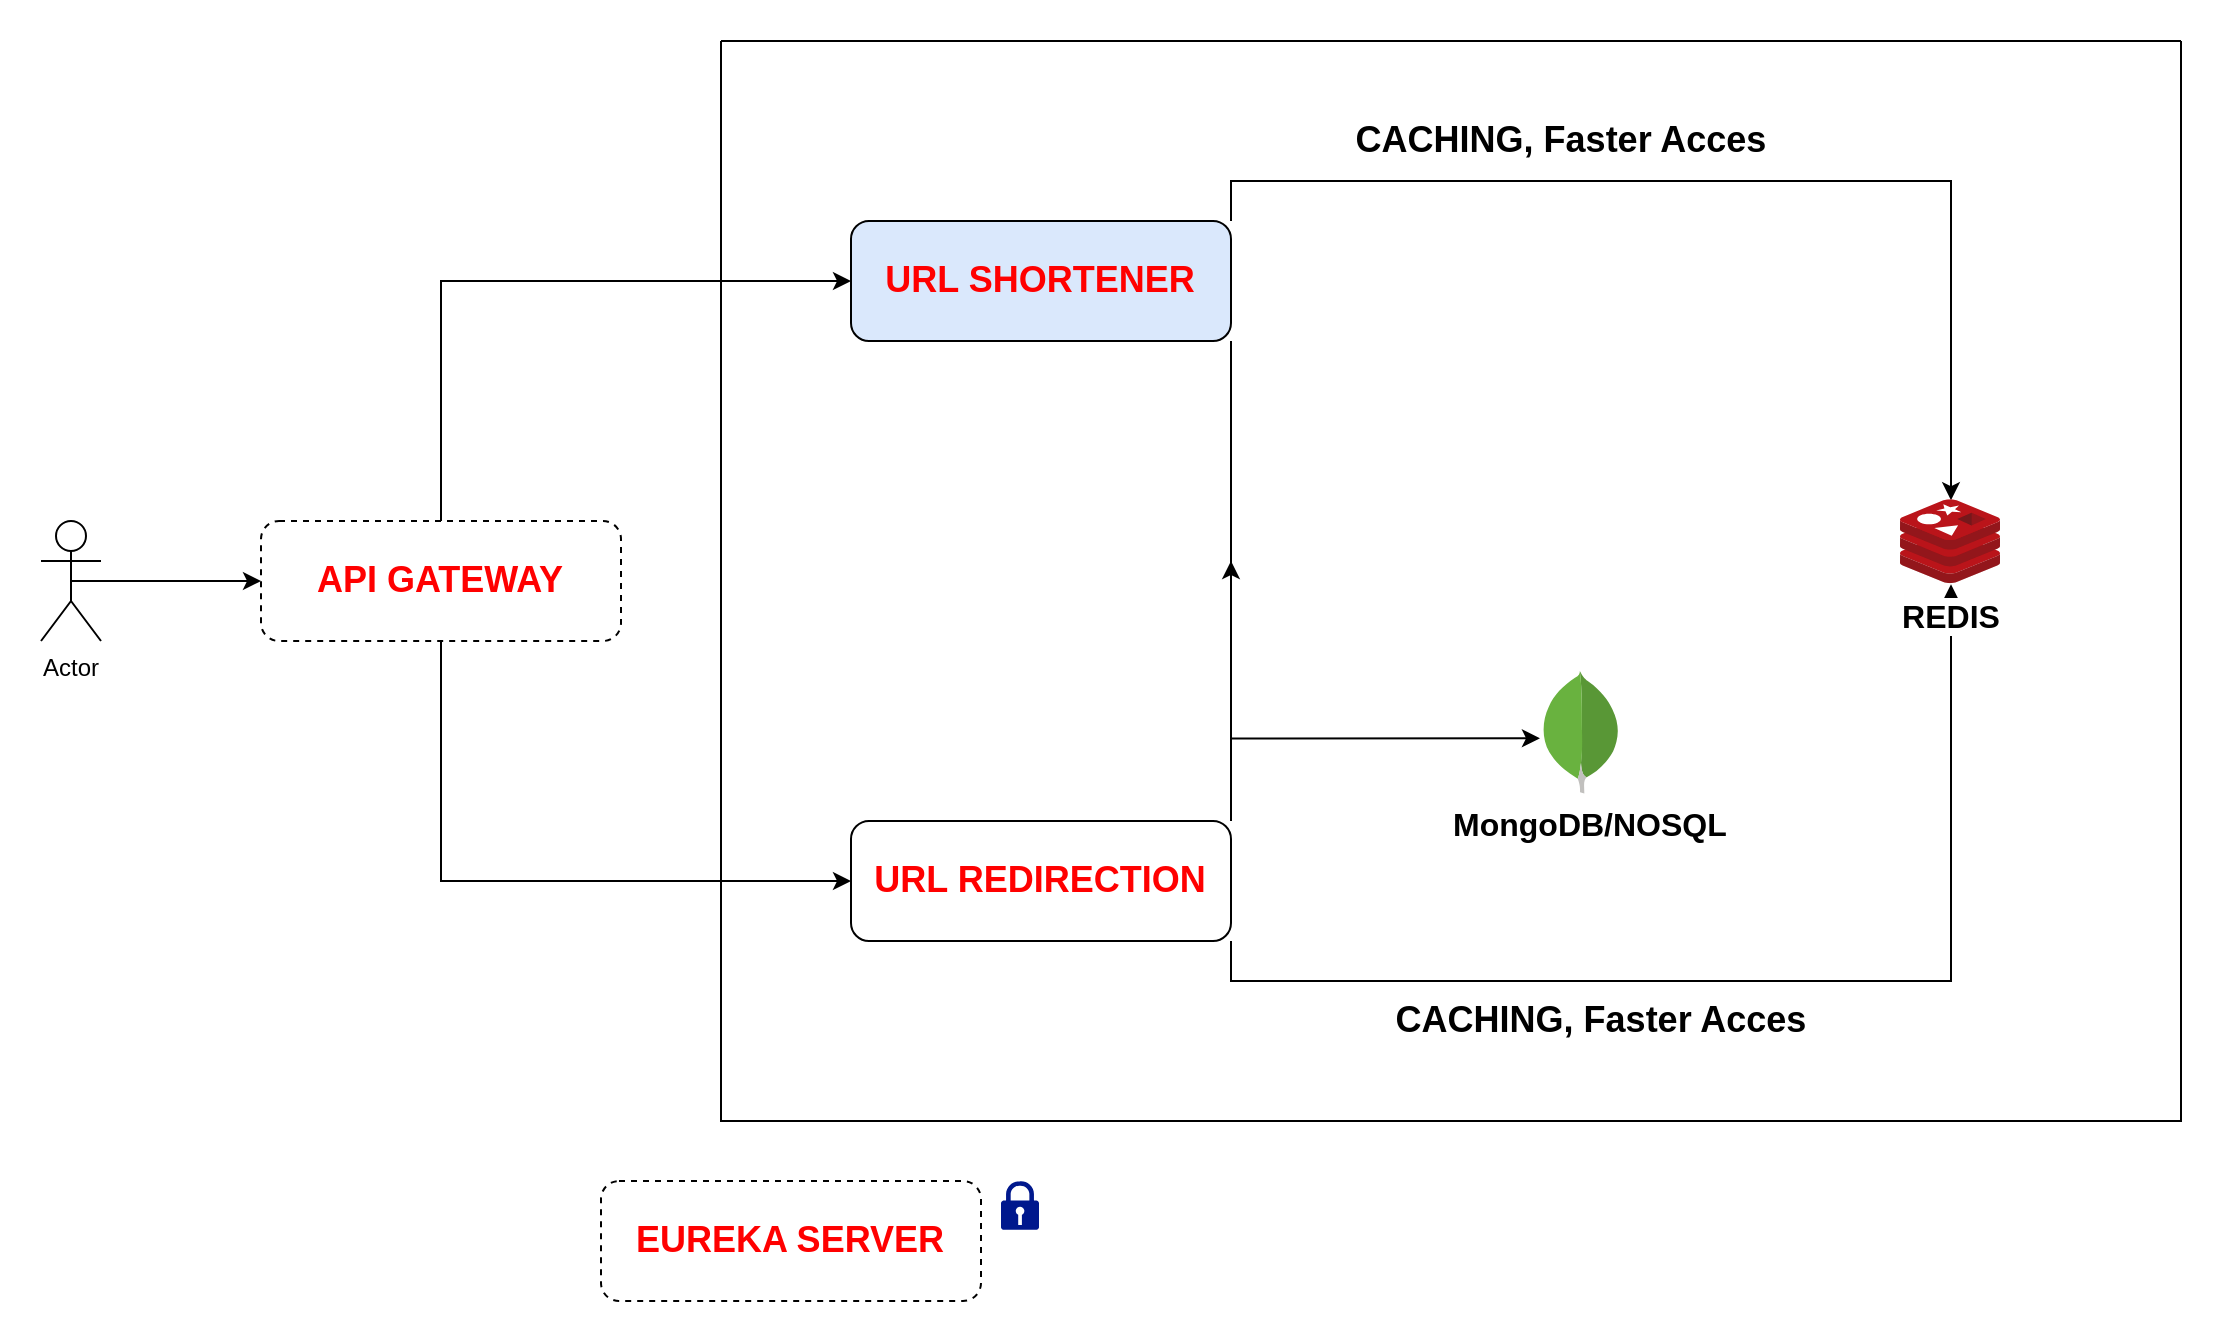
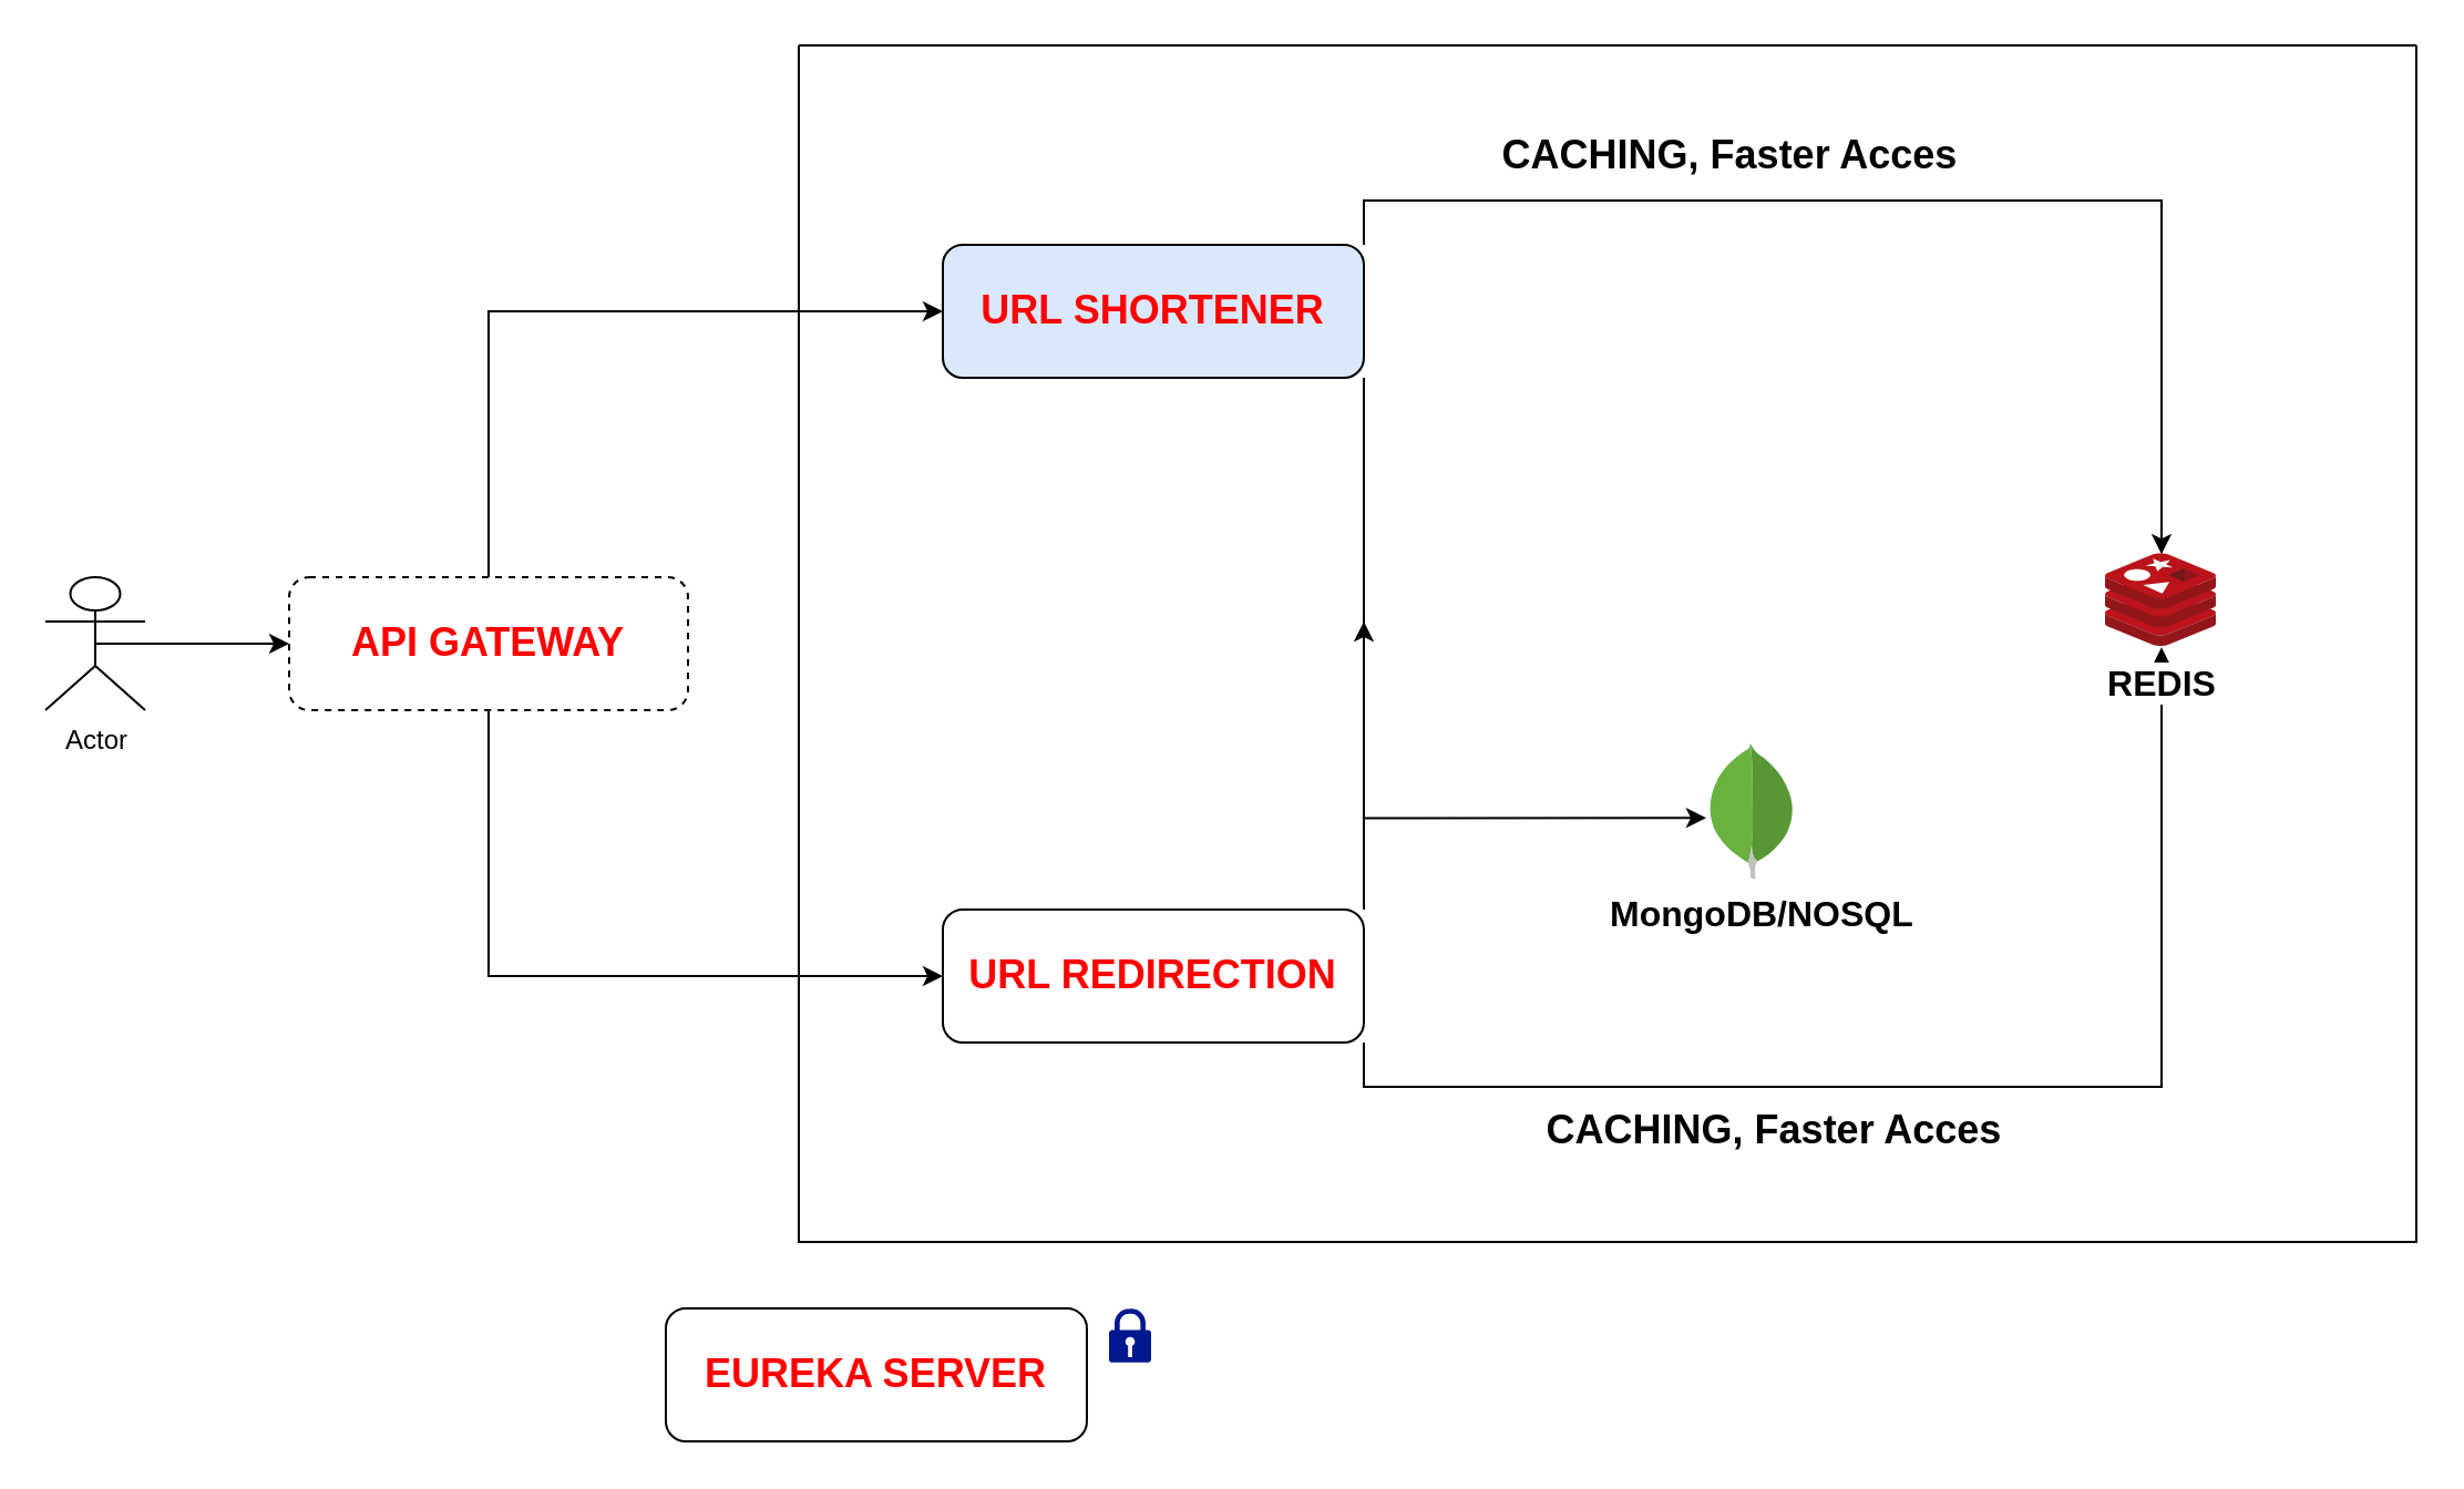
- <mxCell id="6" value="Actor" style="shape=umlActor;verticalLabelPosition=bottom;verticalAlign=top;html=1;outlineConnect=0;" vertex="1" parent="1"><mxGeometry x="20" y="260" width="30" height="60" as="geometry" /></mxCell>
+ <mxCell id="6" value="Actor" style="shape=umlActor;verticalLabelPosition=bottom;verticalAlign=top;html=1;outlineConnect=0;" vertex="1" parent="1"><mxGeometry x="20" y="260" width="45" height="60" as="geometry" /></mxCell>
- <mxCell id="17" value="EUREKA SERVER" style="rounded=1;whiteSpace=wrap;html=1;fontSize=18;fontColor=light-dark(#ff0000, #ededed);fontStyle=1;dashed=1;" vertex="1" parent="1"><mxGeometry x="300" y="590" width="190" height="60" as="geometry" /></mxCell>
+ <mxCell id="17" value="EUREKA SERVER" style="rounded=1;whiteSpace=wrap;html=1;fontSize=18;fontColor=light-dark(#ff0000, #ededed);fontStyle=1" vertex="1" parent="1"><mxGeometry x="300" y="590" width="190" height="60" as="geometry" /></mxCell>
